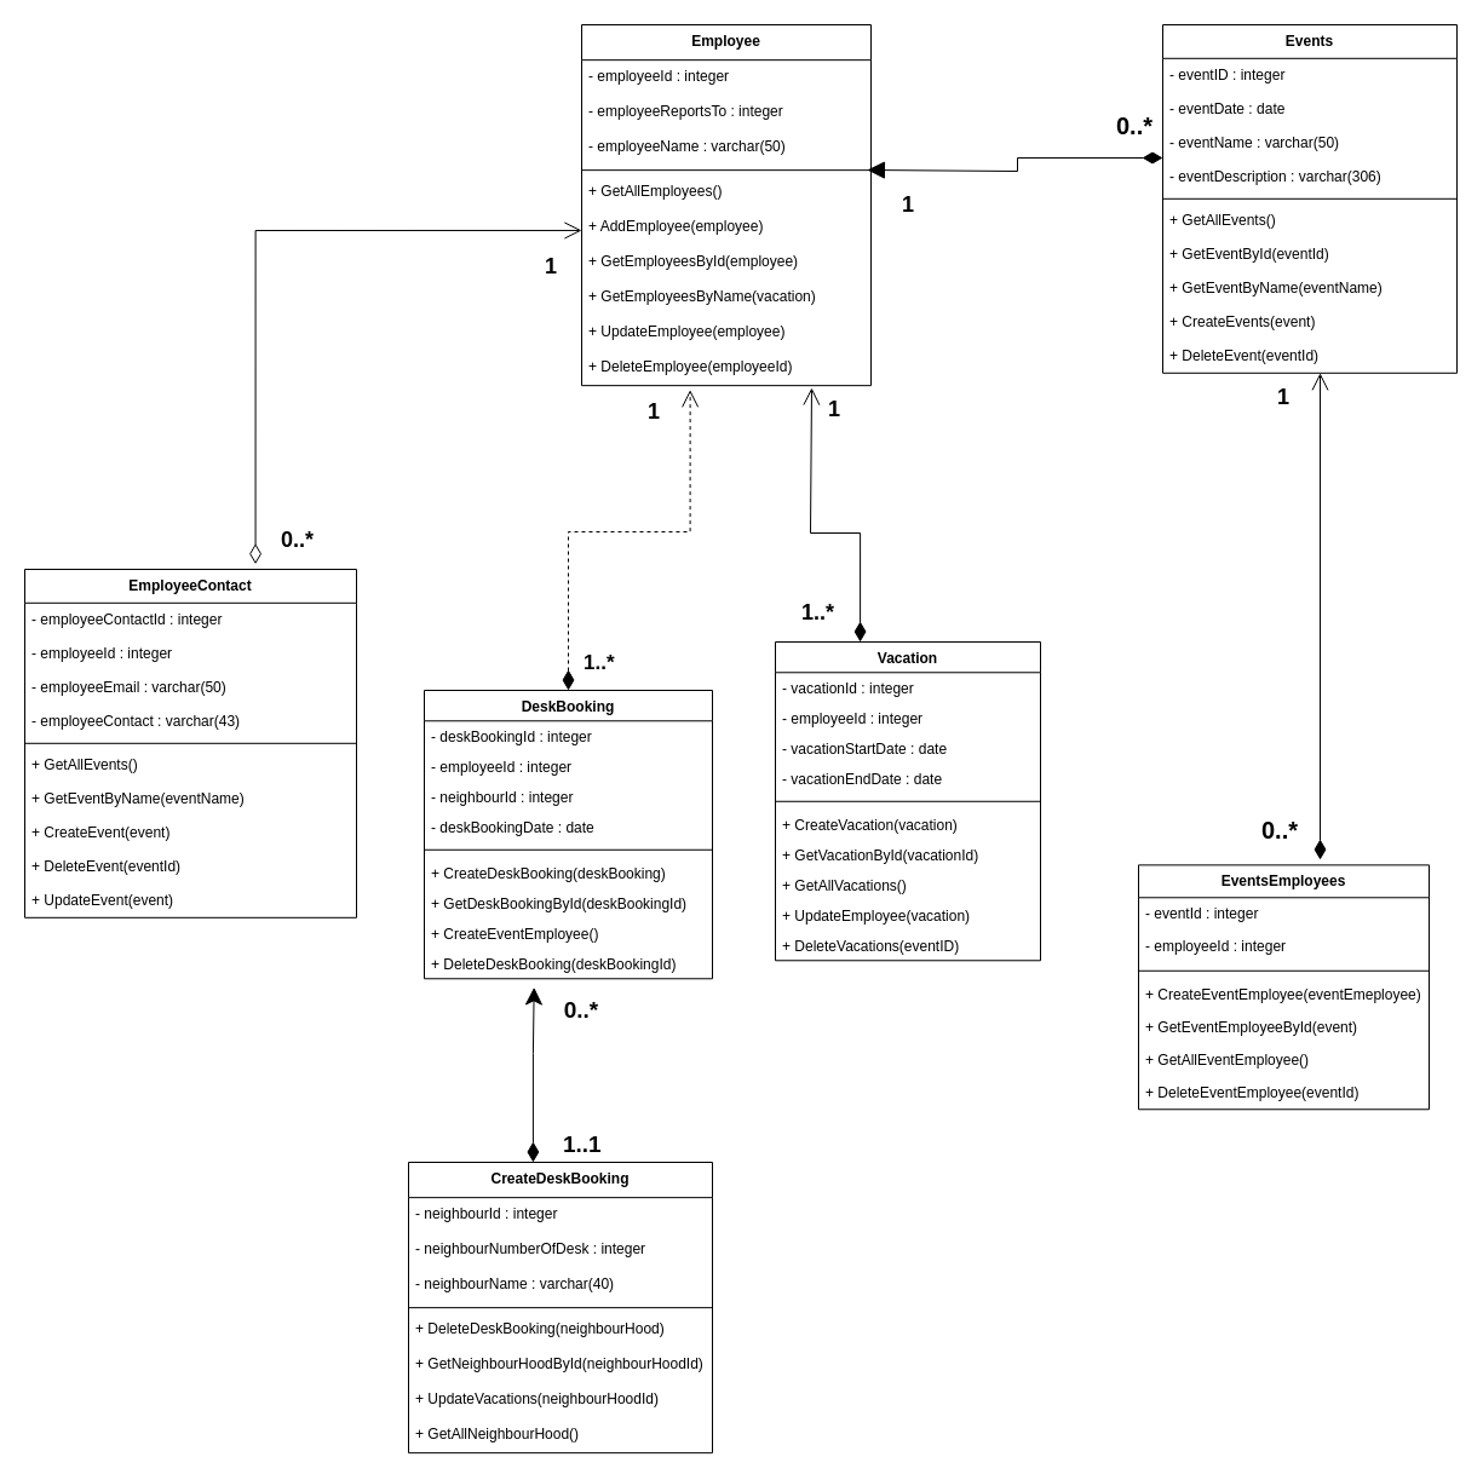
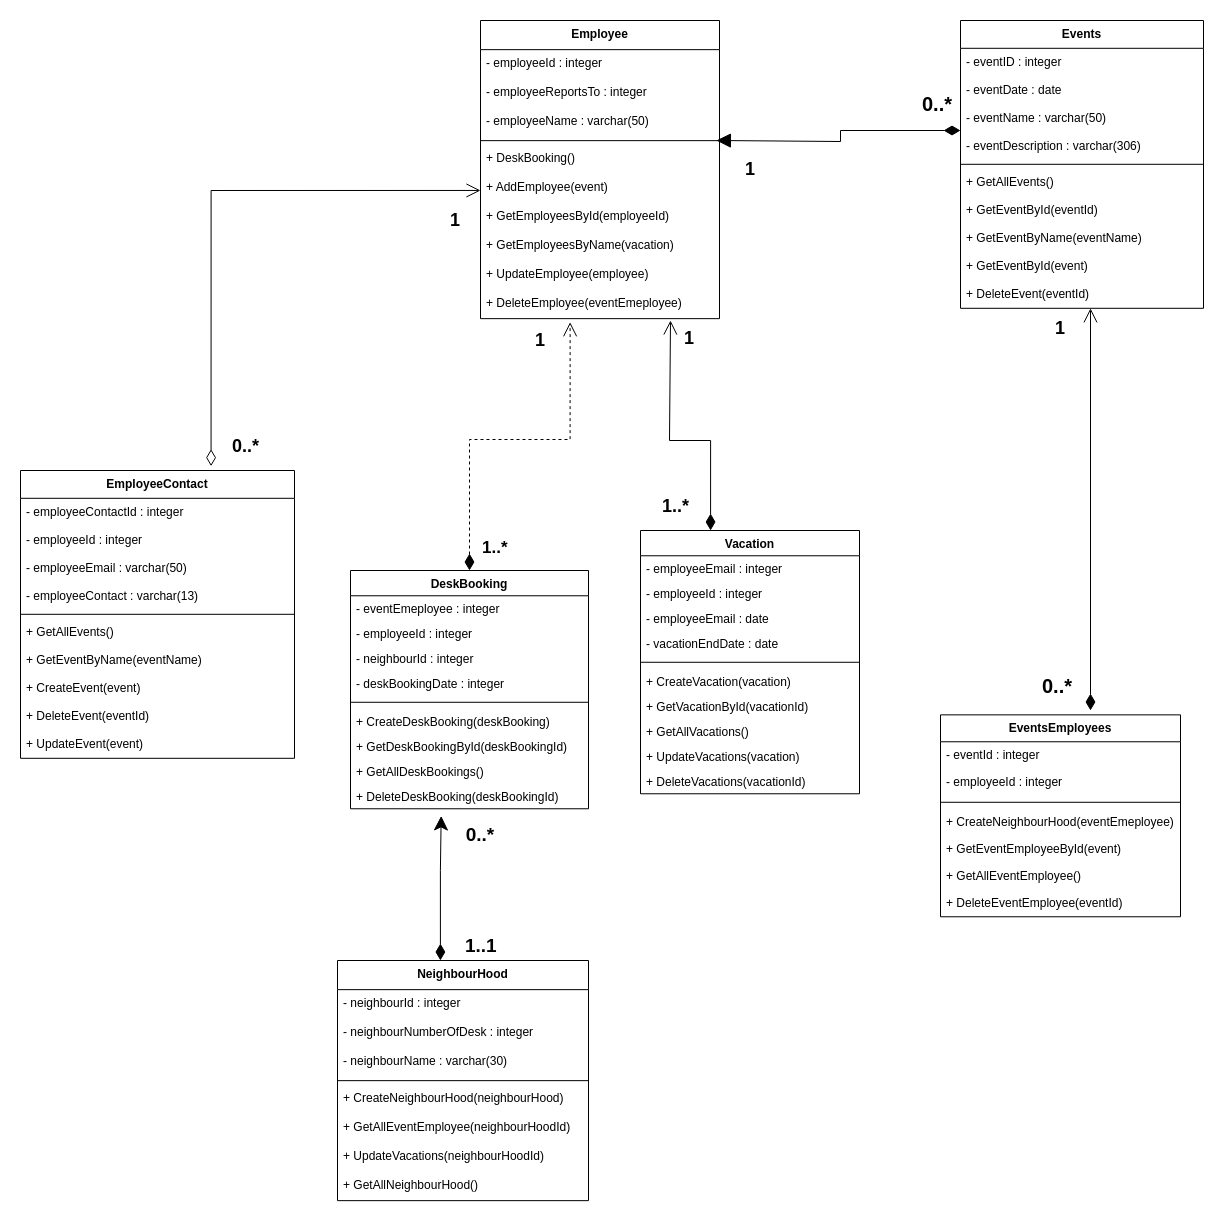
- <mxCell id="7" value="+ GetAllEmployees()" style="text;strokeColor=none;fillColor=none;align=left;verticalAlign=top;spacingLeft=4;spacingRight=4;overflow=hidden;rotatable=0;points=[[0,0.5],[1,0.5]];portConstraint=eastwest;" parent="2" vertex="1"><mxGeometry y="124.15" width="239" height="29" as="geometry" /></mxCell>
+ <mxCell id="7" value="+ DeskBooking()" style="text;strokeColor=none;fillColor=none;align=left;verticalAlign=top;spacingLeft=4;spacingRight=4;overflow=hidden;rotatable=0;points=[[0,0.5],[1,0.5]];portConstraint=eastwest;" parent="2" vertex="1"><mxGeometry y="124.15" width="239" height="29" as="geometry" /></mxCell>
- <mxCell id="8" value="+ AddEmployee(employee)" style="text;strokeColor=none;fillColor=none;align=left;verticalAlign=top;spacingLeft=4;spacingRight=4;overflow=hidden;rotatable=0;points=[[0,0.5],[1,0.5]];portConstraint=eastwest;" parent="2" vertex="1"><mxGeometry y="153.15" width="239" height="29" as="geometry" /></mxCell>
+ <mxCell id="8" value="+ AddEmployee(event)" style="text;strokeColor=none;fillColor=none;align=left;verticalAlign=top;spacingLeft=4;spacingRight=4;overflow=hidden;rotatable=0;points=[[0,0.5],[1,0.5]];portConstraint=eastwest;" parent="2" vertex="1"><mxGeometry y="153.15" width="239" height="29" as="geometry" /></mxCell>
- <mxCell id="9" value="+ GetEmployeesById(employee)" style="text;strokeColor=none;fillColor=none;align=left;verticalAlign=top;spacingLeft=4;spacingRight=4;overflow=hidden;rotatable=0;points=[[0,0.5],[1,0.5]];portConstraint=eastwest;" parent="2" vertex="1"><mxGeometry y="182.15" width="239" height="29" as="geometry" /></mxCell>
+ <mxCell id="9" value="+ GetEmployeesById(employeeId)" style="text;strokeColor=none;fillColor=none;align=left;verticalAlign=top;spacingLeft=4;spacingRight=4;overflow=hidden;rotatable=0;points=[[0,0.5],[1,0.5]];portConstraint=eastwest;" parent="2" vertex="1"><mxGeometry y="182.15" width="239" height="29" as="geometry" /></mxCell>
- <mxCell id="54" value="+ CreateEvents(event)" style="text;strokeColor=none;fillColor=none;align=left;verticalAlign=top;spacingLeft=4;spacingRight=4;overflow=hidden;rotatable=0;points=[[0,0.5],[1,0.5]];portConstraint=eastwest;" parent="45" vertex="1"><mxGeometry y="231.8" width="243" height="28" as="geometry" /></mxCell>
+ <mxCell id="54" value="+ GetEventById(event)" style="text;strokeColor=none;fillColor=none;align=left;verticalAlign=top;spacingLeft=4;spacingRight=4;overflow=hidden;rotatable=0;points=[[0,0.5],[1,0.5]];portConstraint=eastwest;" parent="45" vertex="1"><mxGeometry y="231.8" width="243" height="28" as="geometry" /></mxCell>
- <mxCell id="12" value="+ DeleteEmployee(employeeId)" style="text;strokeColor=none;fillColor=none;align=left;verticalAlign=top;spacingLeft=4;spacingRight=4;overflow=hidden;rotatable=0;points=[[0,0.5],[1,0.5]];portConstraint=eastwest;" parent="2" vertex="1"><mxGeometry y="269.15" width="239" height="29" as="geometry" /></mxCell>
+ <mxCell id="12" value="+ DeleteEmployee(eventEmeployee)" style="text;strokeColor=none;fillColor=none;align=left;verticalAlign=top;spacingLeft=4;spacingRight=4;overflow=hidden;rotatable=0;points=[[0,0.5],[1,0.5]];portConstraint=eastwest;" parent="2" vertex="1"><mxGeometry y="269.15" width="239" height="29" as="geometry" /></mxCell>
- <mxCell id="35" value="- vacationId : integer" style="text;strokeColor=none;fillColor=none;align=left;verticalAlign=top;spacingLeft=4;spacingRight=4;overflow=hidden;rotatable=0;points=[[0,0.5],[1,0.5]];portConstraint=eastwest;" parent="34" vertex="1"><mxGeometry y="25.273" width="219" height="25" as="geometry" /></mxCell>
+ <mxCell id="35" value="- employeeEmail : integer" style="text;strokeColor=none;fillColor=none;align=left;verticalAlign=top;spacingLeft=4;spacingRight=4;overflow=hidden;rotatable=0;points=[[0,0.5],[1,0.5]];portConstraint=eastwest;" parent="34" vertex="1"><mxGeometry y="25.273" width="219" height="25" as="geometry" /></mxCell>
- <mxCell id="17" value="- employeeContact : varchar(43) " style="text;strokeColor=none;fillColor=none;align=left;verticalAlign=top;spacingLeft=4;spacingRight=4;overflow=hidden;rotatable=0;points=[[0,0.5],[1,0.5]];portConstraint=eastwest;" parent="13" vertex="1"><mxGeometry y="111.8" width="274" height="28" as="geometry" /></mxCell>
+ <mxCell id="17" value="- employeeContact : varchar(13) " style="text;strokeColor=none;fillColor=none;align=left;verticalAlign=top;spacingLeft=4;spacingRight=4;overflow=hidden;rotatable=0;points=[[0,0.5],[1,0.5]];portConstraint=eastwest;" parent="13" vertex="1"><mxGeometry y="111.8" width="274" height="28" as="geometry" /></mxCell>
- <mxCell id="25" value="- deskBookingId : integer" style="text;strokeColor=none;fillColor=none;align=left;verticalAlign=top;spacingLeft=4;spacingRight=4;overflow=hidden;rotatable=0;points=[[0,0.5],[1,0.5]];portConstraint=eastwest;" parent="24" vertex="1"><mxGeometry y="25.273" width="238" height="25" as="geometry" /></mxCell>
+ <mxCell id="25" value="- eventEmeployee : integer" style="text;strokeColor=none;fillColor=none;align=left;verticalAlign=top;spacingLeft=4;spacingRight=4;overflow=hidden;rotatable=0;points=[[0,0.5],[1,0.5]];portConstraint=eastwest;" parent="24" vertex="1"><mxGeometry y="25.273" width="238" height="25" as="geometry" /></mxCell>
- <mxCell id="37" value="- vacationStartDate : date" style="text;strokeColor=none;fillColor=none;align=left;verticalAlign=top;spacingLeft=4;spacingRight=4;overflow=hidden;rotatable=0;points=[[0,0.5],[1,0.5]];portConstraint=eastwest;" parent="34" vertex="1"><mxGeometry y="75.273" width="219" height="25" as="geometry" /></mxCell>
+ <mxCell id="37" value="- employeeEmail : date" style="text;strokeColor=none;fillColor=none;align=left;verticalAlign=top;spacingLeft=4;spacingRight=4;overflow=hidden;rotatable=0;points=[[0,0.5],[1,0.5]];portConstraint=eastwest;" parent="34" vertex="1"><mxGeometry y="75.273" width="219" height="25" as="geometry" /></mxCell>
- <mxCell id="28" value="- deskBookingDate : date " style="text;strokeColor=none;fillColor=none;align=left;verticalAlign=top;spacingLeft=4;spacingRight=4;overflow=hidden;rotatable=0;points=[[0,0.5],[1,0.5]];portConstraint=eastwest;" parent="24" vertex="1"><mxGeometry y="100.273" width="238" height="25" as="geometry" /></mxCell>
+ <mxCell id="28" value="- deskBookingDate : integer " style="text;strokeColor=none;fillColor=none;align=left;verticalAlign=top;spacingLeft=4;spacingRight=4;overflow=hidden;rotatable=0;points=[[0,0.5],[1,0.5]];portConstraint=eastwest;" parent="24" vertex="1"><mxGeometry y="100.273" width="238" height="25" as="geometry" /></mxCell>
- <mxCell id="43" value="+ UpdateEmployee(vacation)" style="text;strokeColor=none;fillColor=none;align=left;verticalAlign=top;spacingLeft=4;spacingRight=4;overflow=hidden;rotatable=0;points=[[0,0.5],[1,0.5]];portConstraint=eastwest;" parent="34" vertex="1"><mxGeometry y="213.273" width="219" height="25" as="geometry" /></mxCell>
+ <mxCell id="43" value="+ UpdateVacations(vacation)" style="text;strokeColor=none;fillColor=none;align=left;verticalAlign=top;spacingLeft=4;spacingRight=4;overflow=hidden;rotatable=0;points=[[0,0.5],[1,0.5]];portConstraint=eastwest;" parent="34" vertex="1"><mxGeometry y="213.273" width="219" height="25" as="geometry" /></mxCell>
- <mxCell id="32" value="+ CreateEventEmployee()" style="text;strokeColor=none;fillColor=none;align=left;verticalAlign=top;spacingLeft=4;spacingRight=4;overflow=hidden;rotatable=0;points=[[0,0.5],[1,0.5]];portConstraint=eastwest;" parent="24" vertex="1"><mxGeometry y="188.273" width="238" height="25" as="geometry" /></mxCell>
+ <mxCell id="32" value="+ GetAllDeskBookings()" style="text;strokeColor=none;fillColor=none;align=left;verticalAlign=top;spacingLeft=4;spacingRight=4;overflow=hidden;rotatable=0;points=[[0,0.5],[1,0.5]];portConstraint=eastwest;" parent="24" vertex="1"><mxGeometry y="188.273" width="238" height="25" as="geometry" /></mxCell>
- <mxCell id="44" value="+ DeleteVacations(eventID)" style="text;strokeColor=none;fillColor=none;align=left;verticalAlign=top;spacingLeft=4;spacingRight=4;overflow=hidden;rotatable=0;points=[[0,0.5],[1,0.5]];portConstraint=eastwest;" parent="34" vertex="1"><mxGeometry y="238.273" width="219" height="25" as="geometry" /></mxCell>
+ <mxCell id="44" value="+ DeleteVacations(vacationId)" style="text;strokeColor=none;fillColor=none;align=left;verticalAlign=top;spacingLeft=4;spacingRight=4;overflow=hidden;rotatable=0;points=[[0,0.5],[1,0.5]];portConstraint=eastwest;" parent="34" vertex="1"><mxGeometry y="238.273" width="219" height="25" as="geometry" /></mxCell>
- <mxCell id="69" value="+ CreateEventEmployee(eventEmeployee)" style="text;strokeColor=none;fillColor=none;align=left;verticalAlign=top;spacingLeft=4;spacingRight=4;overflow=hidden;rotatable=0;points=[[0,0.5],[1,0.5]];portConstraint=eastwest;" parent="65" vertex="1"><mxGeometry y="93.914" width="240" height="27" as="geometry" /></mxCell>
+ <mxCell id="69" value="+ CreateNeighbourHood(eventEmeployee)" style="text;strokeColor=none;fillColor=none;align=left;verticalAlign=top;spacingLeft=4;spacingRight=4;overflow=hidden;rotatable=0;points=[[0,0.5],[1,0.5]];portConstraint=eastwest;" parent="65" vertex="1"><mxGeometry y="93.914" width="240" height="27" as="geometry" /></mxCell>
- <mxCell id="56" value="CreateDeskBooking" style="swimlane;fontStyle=1;align=center;verticalAlign=top;childLayout=stackLayout;horizontal=1;startSize=29.15;horizontalStack=0;resizeParent=1;resizeParentMax=0;resizeLast=0;collapsible=0;marginBottom=0;" parent="1" vertex="1"><mxGeometry x="337" y="960" width="251" height="240.15" as="geometry" /></mxCell>
+ <mxCell id="56" value="NeighbourHood" style="swimlane;fontStyle=1;align=center;verticalAlign=top;childLayout=stackLayout;horizontal=1;startSize=29.15;horizontalStack=0;resizeParent=1;resizeParentMax=0;resizeLast=0;collapsible=0;marginBottom=0;" parent="1" vertex="1"><mxGeometry x="337" y="960" width="251" height="240.15" as="geometry" /></mxCell>
- <mxCell id="59" value="- neighbourName : varchar(40)" style="text;strokeColor=none;fillColor=none;align=left;verticalAlign=top;spacingLeft=4;spacingRight=4;overflow=hidden;rotatable=0;points=[[0,0.5],[1,0.5]];portConstraint=eastwest;" parent="56" vertex="1"><mxGeometry y="87.15" width="251" height="29" as="geometry" /></mxCell>
+ <mxCell id="59" value="- neighbourName : varchar(30)" style="text;strokeColor=none;fillColor=none;align=left;verticalAlign=top;spacingLeft=4;spacingRight=4;overflow=hidden;rotatable=0;points=[[0,0.5],[1,0.5]];portConstraint=eastwest;" parent="56" vertex="1"><mxGeometry y="87.15" width="251" height="29" as="geometry" /></mxCell>
- <mxCell id="61" value="+ DeleteDeskBooking(neighbourHood)" style="text;strokeColor=none;fillColor=none;align=left;verticalAlign=top;spacingLeft=4;spacingRight=4;overflow=hidden;rotatable=0;points=[[0,0.5],[1,0.5]];portConstraint=eastwest;" parent="56" vertex="1"><mxGeometry y="124.15" width="251" height="29" as="geometry" /></mxCell>
+ <mxCell id="61" value="+ CreateNeighbourHood(neighbourHood)" style="text;strokeColor=none;fillColor=none;align=left;verticalAlign=top;spacingLeft=4;spacingRight=4;overflow=hidden;rotatable=0;points=[[0,0.5],[1,0.5]];portConstraint=eastwest;" parent="56" vertex="1"><mxGeometry y="124.15" width="251" height="29" as="geometry" /></mxCell>
- <mxCell id="62" value="+ GetNeighbourHoodById(neighbourHoodId)" style="text;strokeColor=none;fillColor=none;align=left;verticalAlign=top;spacingLeft=4;spacingRight=4;overflow=hidden;rotatable=0;points=[[0,0.5],[1,0.5]];portConstraint=eastwest;" parent="56" vertex="1"><mxGeometry y="153.15" width="251" height="29" as="geometry" /></mxCell>
+ <mxCell id="62" value="+ GetAllEventEmployee(neighbourHoodId)" style="text;strokeColor=none;fillColor=none;align=left;verticalAlign=top;spacingLeft=4;spacingRight=4;overflow=hidden;rotatable=0;points=[[0,0.5],[1,0.5]];portConstraint=eastwest;" parent="56" vertex="1"><mxGeometry y="153.15" width="251" height="29" as="geometry" /></mxCell>
